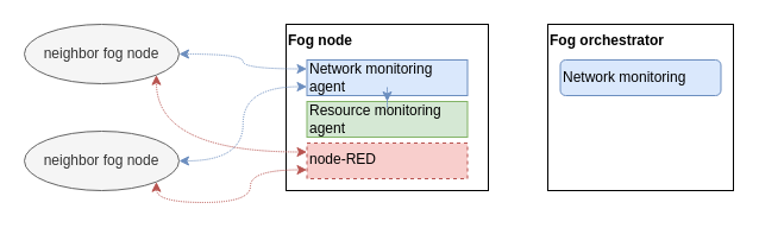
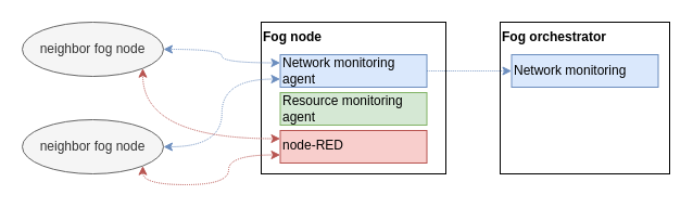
- <mxCell id="7" value="Network monitoring" style="whiteSpace=wrap;html=1;shadow=0;comic=0;strokeWidth=1;fillColor=#dae8fc;fontSize=12;align=left;strokeColor=#6c8ebf;rounded=1;" parent="6" vertex="1"><mxGeometry x="10.5" y="30" width="135" height="30" as="geometry" /></mxCell>
+ <mxCell id="7" value="Network monitoring" style="rounded=0;whiteSpace=wrap;html=1;shadow=0;comic=0;strokeWidth=1;fillColor=#dae8fc;fontSize=12;align=left;strokeColor=#6c8ebf;" parent="6" vertex="1"><mxGeometry x="10.5" y="30" width="135" height="30" as="geometry" /></mxCell>
- <mxCell id="8" style="edgeStyle=orthogonalEdgeStyle;curved=1;jumpSize=2;orthogonalLoop=1;jettySize=auto;html=1;dashed=1;dashPattern=1 1;strokeWidth=1;fontSize=12;fontColor=#000000;fillColor=#dae8fc;strokeColor=#6c8ebf;" parent="1" source="5" target="4" edge="1"><mxGeometry relative="1" as="geometry" /></mxCell>
+ <mxCell id="8" style="edgeStyle=orthogonalEdgeStyle;curved=1;jumpSize=2;orthogonalLoop=1;jettySize=auto;html=1;entryX=0;entryY=0.5;entryDx=0;entryDy=0;dashed=1;dashPattern=1 1;strokeWidth=1;fontSize=12;fontColor=#000000;fillColor=#dae8fc;strokeColor=#6c8ebf;" parent="1" source="5" target="7" edge="1"><mxGeometry relative="1" as="geometry" /></mxCell>
- <mxCell id="3" value="node-RED" style="rounded=0;whiteSpace=wrap;html=1;shadow=0;comic=0;strokeWidth=1;fillColor=#f8cecc;fontSize=12;align=left;verticalAlign=top;strokeColor=#b85450;dashed=1;" parent="2" vertex="1"><mxGeometry x="17.5" y="100" width="135" height="30" as="geometry" /></mxCell>
+ <mxCell id="3" value="node-RED" style="rounded=0;whiteSpace=wrap;html=1;shadow=0;comic=0;strokeWidth=1;fillColor=#f8cecc;fontSize=12;align=left;verticalAlign=top;strokeColor=#b85450;" parent="2" vertex="1"><mxGeometry x="17.5" y="100" width="135" height="30" as="geometry" /></mxCell>
